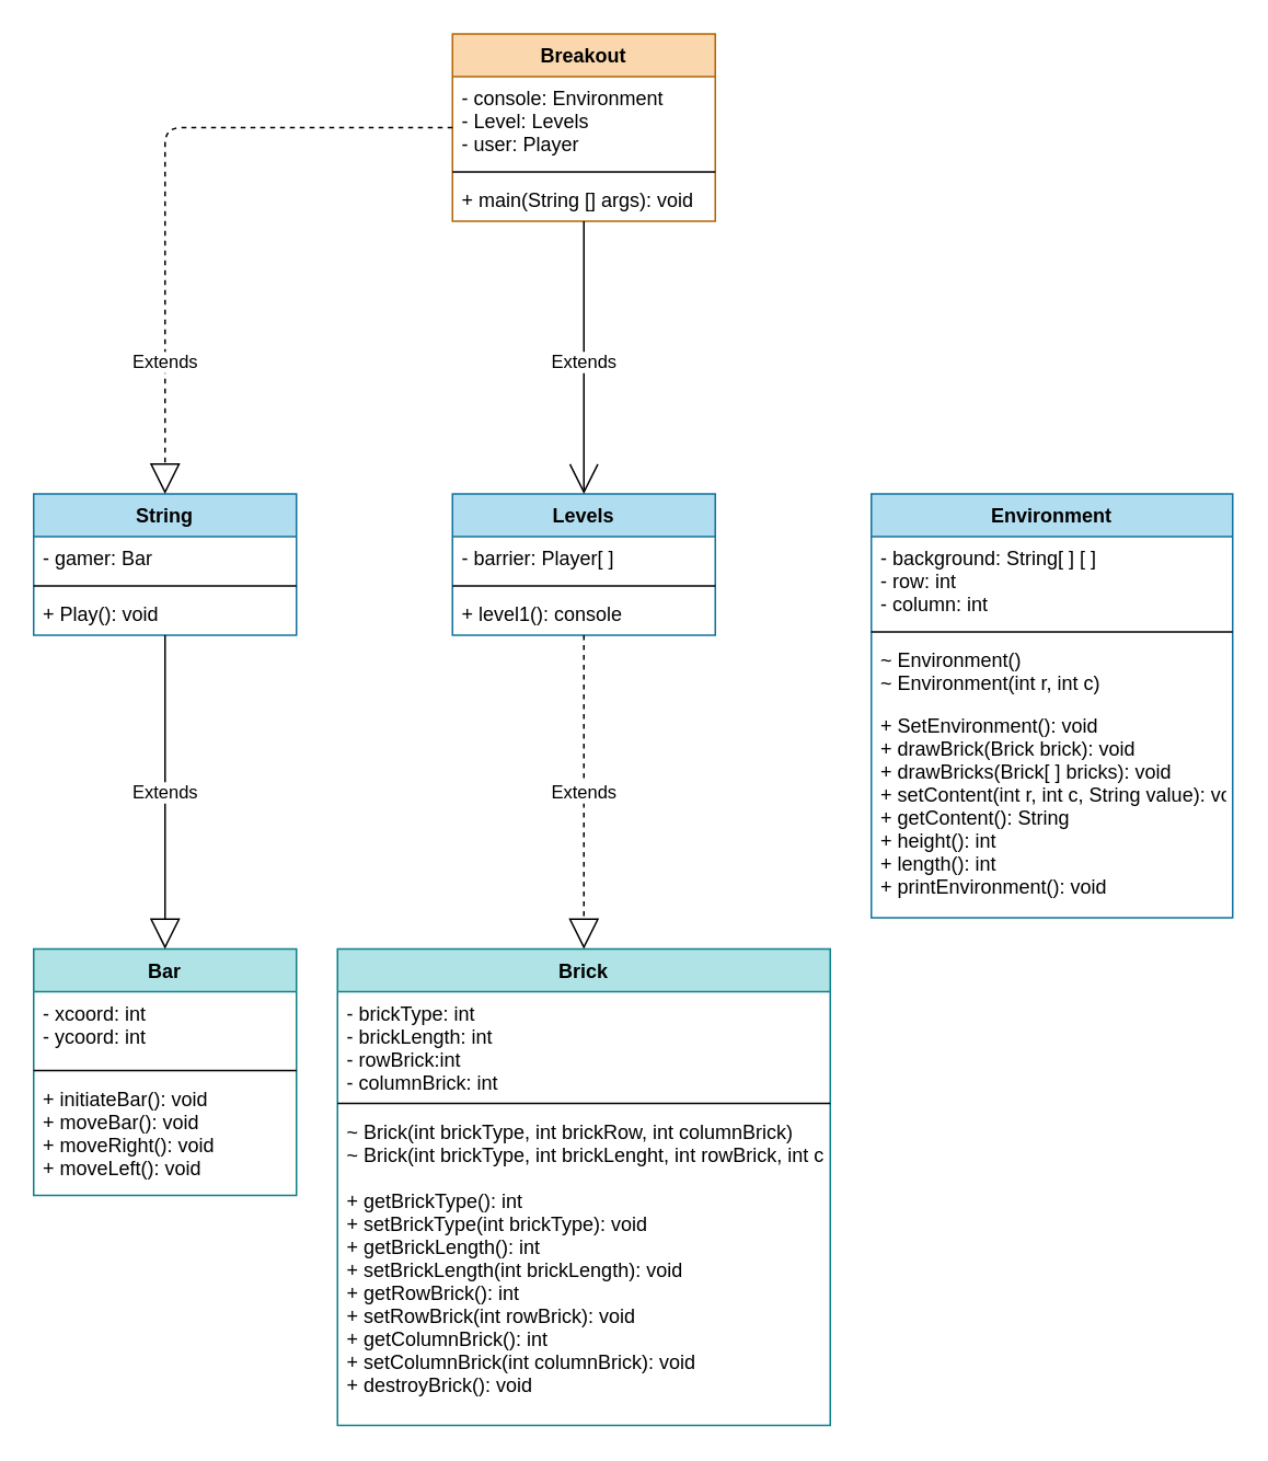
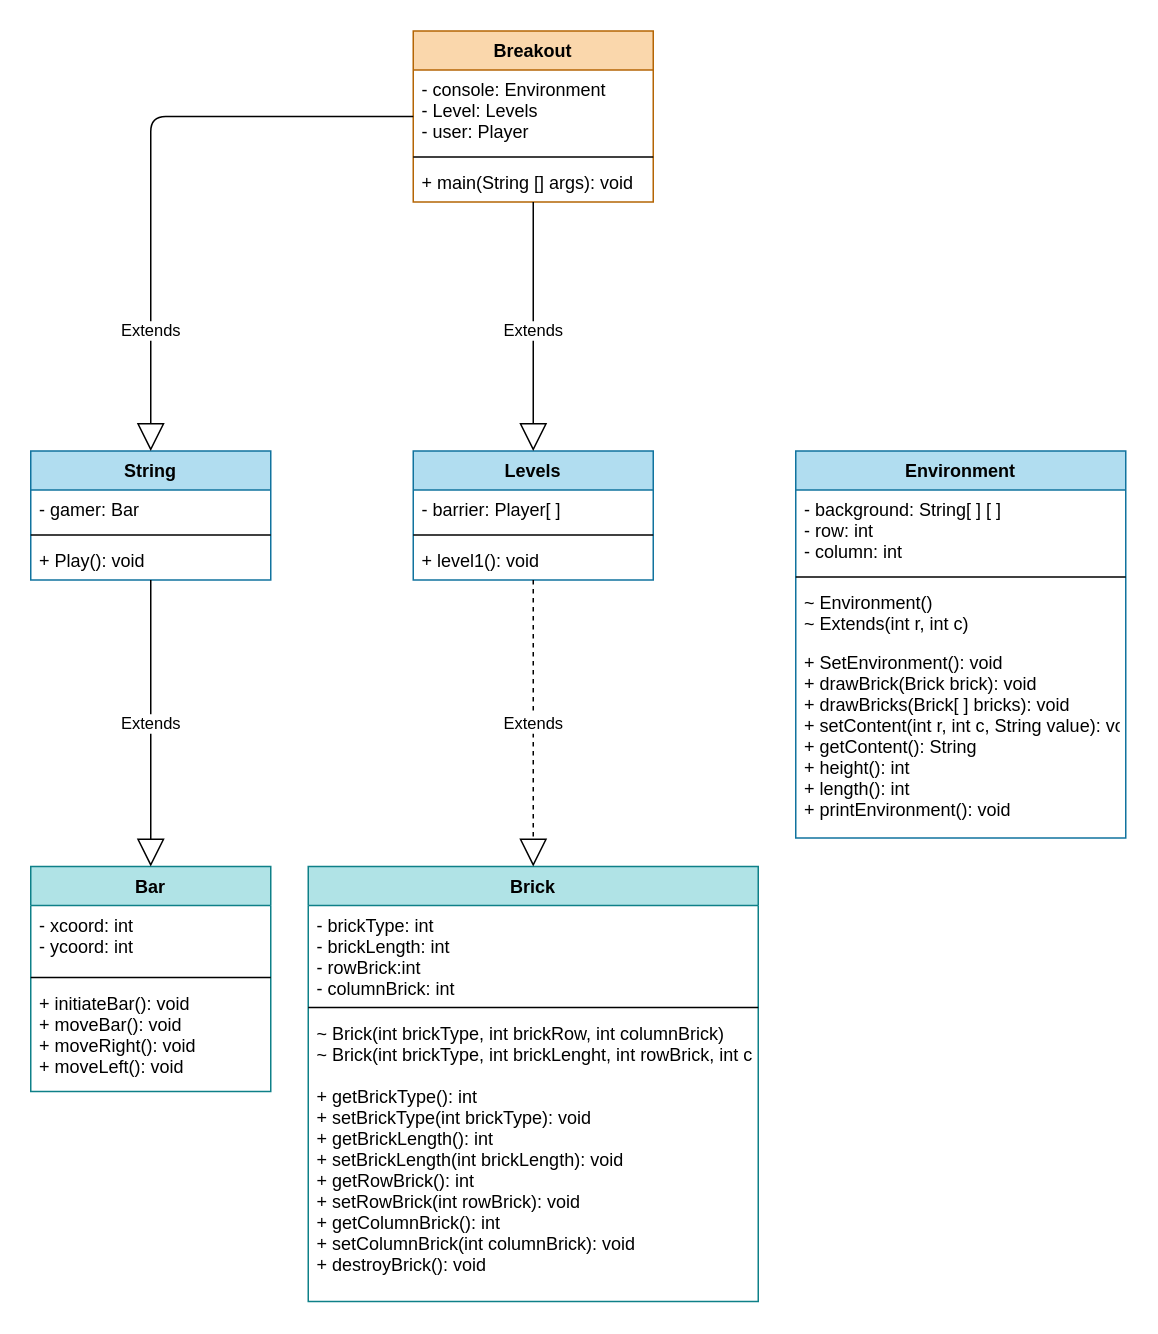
- <mxCell id="25" value="Extends" style="endArrow=block;endSize=16;endFill=0;html=1;edgeStyle=orthogonalEdgeStyle;dashed=1;" edge="1" parent="1" source="2" target="6"><mxGeometry x="0.598" width="160" relative="1" as="geometry"><mxPoint x="20" y="740" as="sourcePoint" /><mxPoint x="180" y="740" as="targetPoint" /><mxPoint as="offset" /></mxGeometry></mxCell>
+ <mxCell id="25" value="Extends" style="endArrow=block;endSize=16;endFill=0;html=1;edgeStyle=orthogonalEdgeStyle;" edge="1" parent="1" source="2" target="6"><mxGeometry x="0.598" width="160" relative="1" as="geometry"><mxPoint x="20" y="740" as="sourcePoint" /><mxPoint x="180" y="740" as="targetPoint" /><mxPoint as="offset" /></mxGeometry></mxCell>
- <mxCell id="31" value="Extends" style="endArrow=open;endSize=16;endFill=0;html=1;entryX=0.5;entryY=0;entryDx=0;entryDy=0;" edge="1" parent="1" source="2" target="20"><mxGeometry x="0.036" width="160" relative="1" as="geometry"><mxPoint x="440" y="87" as="sourcePoint" /><mxPoint x="606" y="300" as="targetPoint" /><mxPoint as="offset" /></mxGeometry></mxCell>
+ <mxCell id="31" value="Extends" style="endArrow=block;endSize=16;endFill=0;html=1;entryX=0.5;entryY=0;entryDx=0;entryDy=0;" edge="1" parent="1" source="2" target="20"><mxGeometry x="0.036" width="160" relative="1" as="geometry"><mxPoint x="440" y="87" as="sourcePoint" /><mxPoint x="606" y="300" as="targetPoint" /><mxPoint as="offset" /></mxGeometry></mxCell>
- <mxCell id="23" value="+ level1(): console" style="text;strokeColor=none;fillColor=none;align=left;verticalAlign=top;spacingLeft=4;spacingRight=4;overflow=hidden;rotatable=0;points=[[0,0.5],[1,0.5]];portConstraint=eastwest;" vertex="1" parent="20"><mxGeometry y="60" width="160" height="26" as="geometry" /></mxCell>
+ <mxCell id="23" value="+ level1(): void" style="text;strokeColor=none;fillColor=none;align=left;verticalAlign=top;spacingLeft=4;spacingRight=4;overflow=hidden;rotatable=0;points=[[0,0.5],[1,0.5]];portConstraint=eastwest;" vertex="1" parent="20"><mxGeometry y="60" width="160" height="26" as="geometry" /></mxCell>
- <mxCell id="18" value="~ Environment()&#10;~ Environment(int r, int c)" style="text;strokeColor=none;fillColor=none;align=left;verticalAlign=top;spacingLeft=4;spacingRight=4;overflow=hidden;rotatable=0;points=[[0,0.5],[1,0.5]];portConstraint=eastwest;" vertex="1" parent="15"><mxGeometry y="88" width="220" height="40" as="geometry" /></mxCell>
+ <mxCell id="18" value="~ Environment()&#10;~ Extends(int r, int c)" style="text;strokeColor=none;fillColor=none;align=left;verticalAlign=top;spacingLeft=4;spacingRight=4;overflow=hidden;rotatable=0;points=[[0,0.5],[1,0.5]];portConstraint=eastwest;" vertex="1" parent="15"><mxGeometry y="88" width="220" height="40" as="geometry" /></mxCell>
